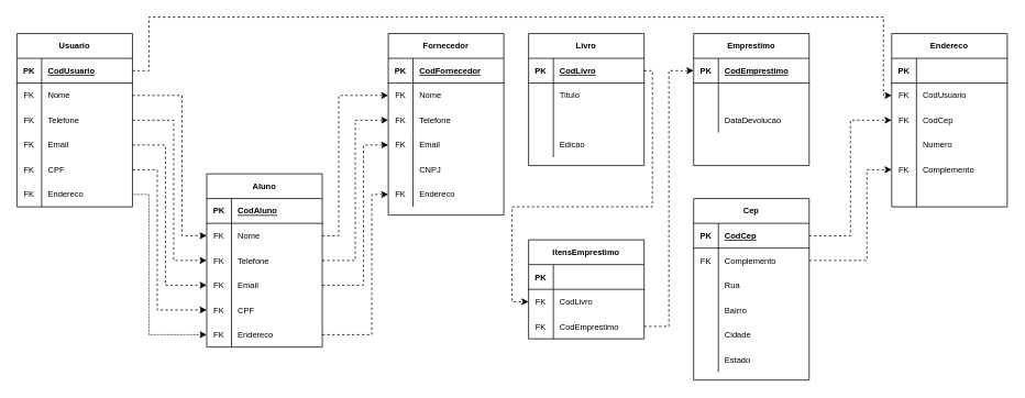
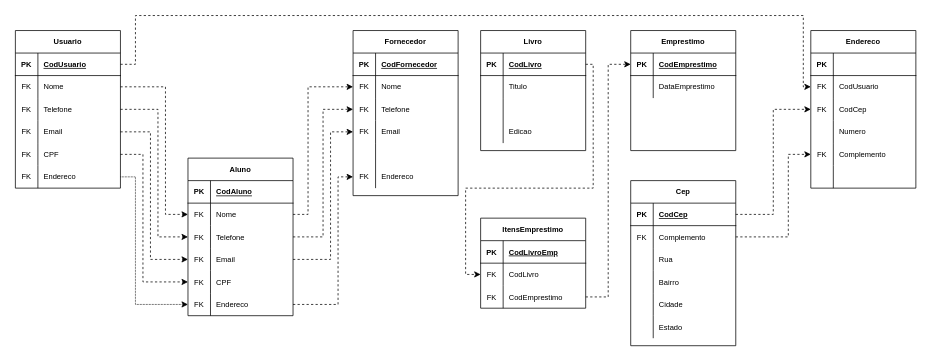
+ <mxCell id="39" value="DataEmprestimo" style="shape=partialRectangle;connectable=0;fillColor=none;top=0;left=0;bottom=0;right=0;align=left;spacingLeft=6;overflow=hidden;fontSize=10;" vertex="1" parent="37"><mxGeometry x="30" width="110" height="30" as="geometry"><mxRectangle width="110" height="30" as="alternateBounds" /></mxGeometry></mxCell>
- <mxCell id="42" value="DataDevolucao" style="shape=partialRectangle;connectable=0;fillColor=none;top=0;left=0;bottom=0;right=0;align=left;spacingLeft=6;overflow=hidden;fontSize=10;" vertex="1" parent="40"><mxGeometry x="30" width="110" height="30" as="geometry"><mxRectangle width="110" height="30" as="alternateBounds" /></mxGeometry></mxCell>
- <mxCell id="79" value="CNPJ" style="shape=partialRectangle;connectable=0;fillColor=none;top=0;left=0;bottom=0;right=0;align=left;spacingLeft=6;overflow=hidden;fontSize=10;" vertex="1" parent="77"><mxGeometry x="30" width="110" height="30" as="geometry"><mxRectangle width="110" height="30" as="alternateBounds" /></mxGeometry></mxCell>
+ <mxCell id="105" value="CodLivroEmp" style="shape=partialRectangle;connectable=0;fillColor=none;top=0;left=0;bottom=0;right=0;align=left;spacingLeft=6;fontStyle=5;overflow=hidden;fontSize=10;" vertex="1" parent="103"><mxGeometry x="30" width="110" height="30" as="geometry"><mxRectangle width="110" height="30" as="alternateBounds" /></mxGeometry></mxCell>
